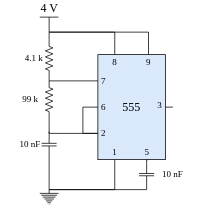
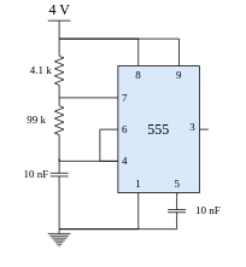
- <mxCell id="22" value="2" style="text;html=1;strokeColor=none;fillColor=none;align=center;verticalAlign=middle;whiteSpace=wrap;rounded=0;fontFamily=Charter;fontSize=12;" vertex="1" parent="1"><mxGeometry x="130" y="165" width="15" height="20" as="geometry" /></mxCell>
+ <mxCell id="22" value="4" style="text;html=1;strokeColor=none;fillColor=none;align=center;verticalAlign=middle;whiteSpace=wrap;rounded=0;fontFamily=Charter;fontSize=12;" vertex="1" parent="1"><mxGeometry x="130" y="165" width="15" height="20" as="geometry" /></mxCell>
